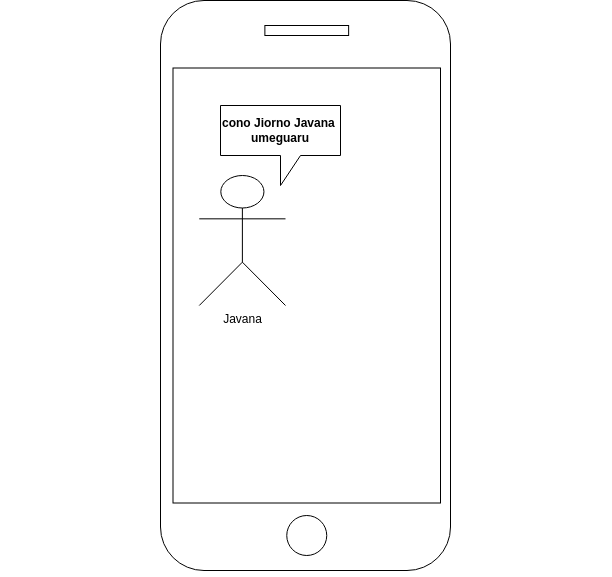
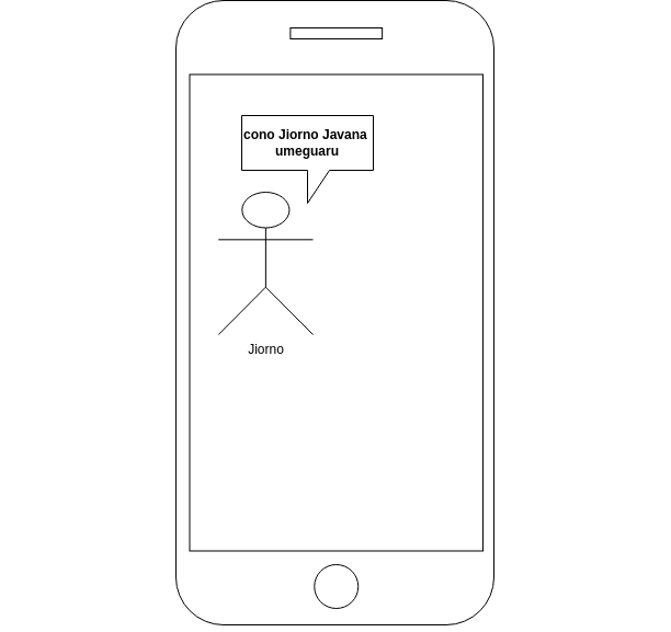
- <mxCell id="6" value="Javana&lt;br&gt;" style="shape=umlActor;verticalLabelPosition=bottom;verticalAlign=top;html=1;outlineConnect=0;" vertex="1" parent="1"><mxGeometry x="198.75" y="170" width="86.25" height="130" as="geometry" /></mxCell>
+ <mxCell id="6" value="Jiorno&lt;br&gt;" style="shape=umlActor;verticalLabelPosition=bottom;verticalAlign=top;html=1;outlineConnect=0;" vertex="1" parent="1"><mxGeometry x="198.75" y="170" width="86.25" height="130" as="geometry" /></mxCell>
